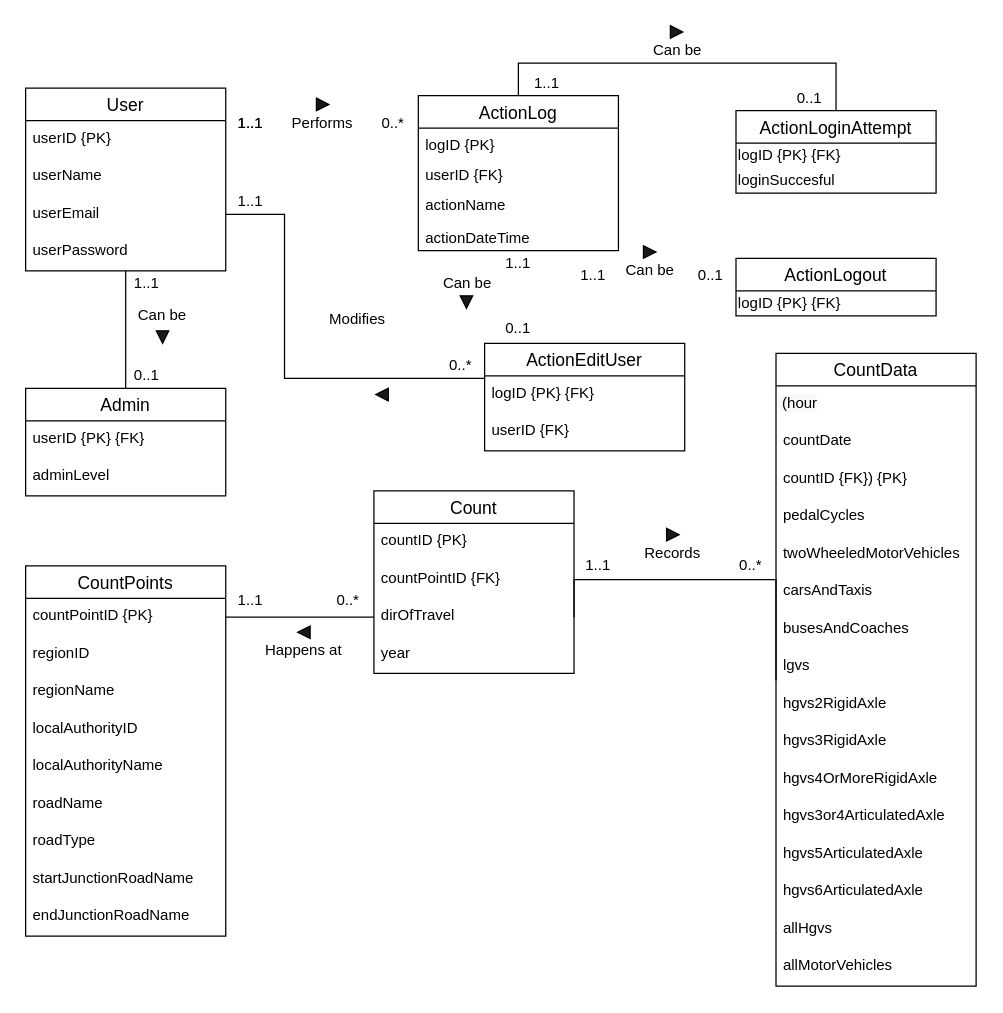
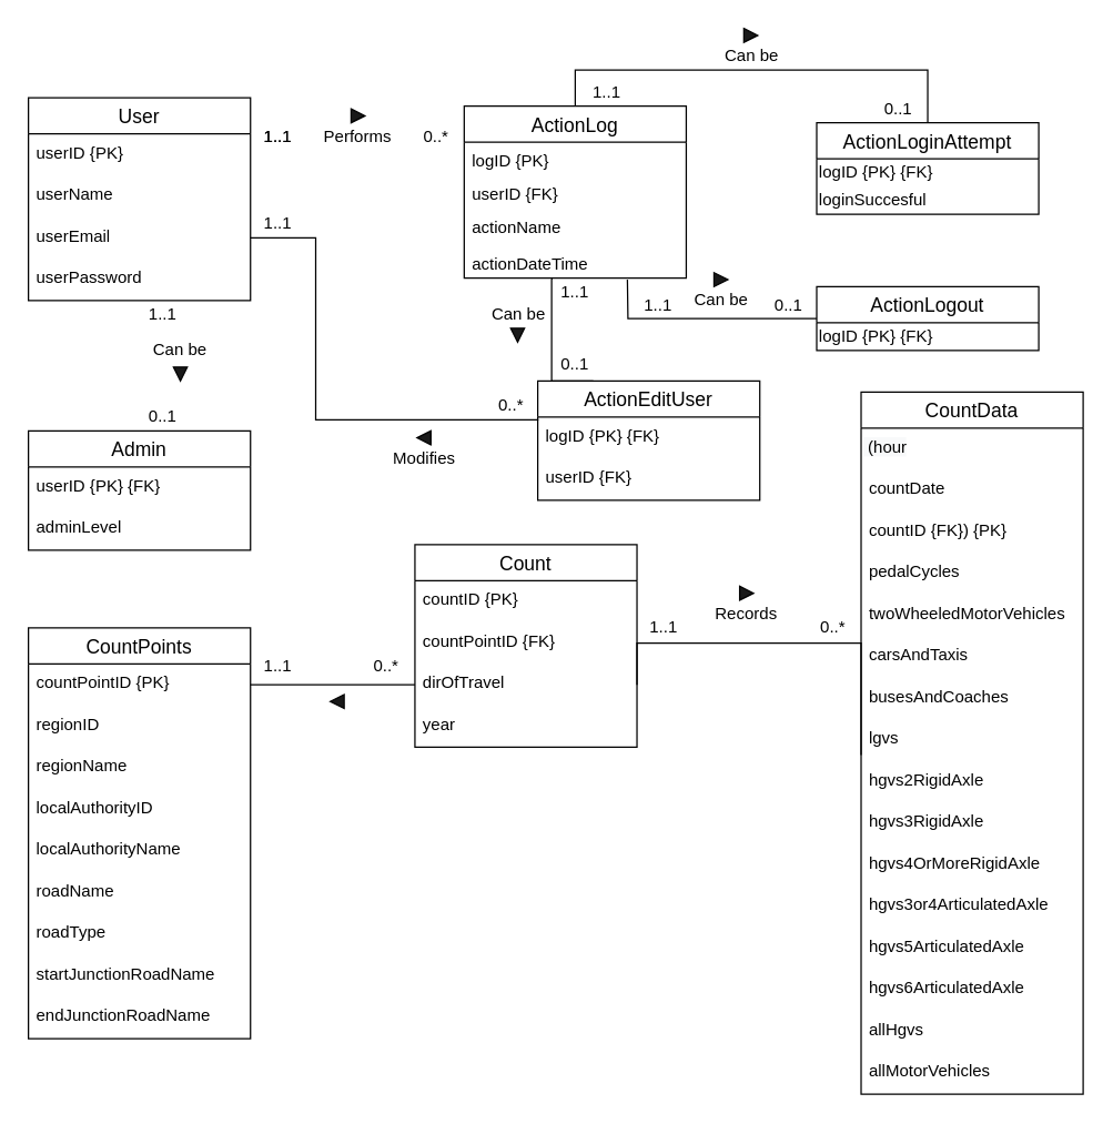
+ <mxCell id="40" value="" style="endArrow=none;html=1;entryX=0;entryY=0.5;entryDx=0;entryDy=0;exitX=0.735;exitY=1.042;exitDx=0;exitDy=0;exitPerimeter=0;rounded=0;" parent="1" source="11" target="37" edge="1"><mxGeometry width="50" height="50" relative="1" as="geometry"><mxPoint x="587" y="260" as="sourcePoint" /><mxPoint x="567" y="220" as="targetPoint" /><Array as="points"><mxPoint x="452" y="229" /></Array></mxGeometry></mxCell>
+ <mxCell id="19" style="edgeStyle=orthogonalEdgeStyle;rounded=0;orthogonalLoop=1;jettySize=auto;html=1;exitX=0.25;exitY=0;exitDx=0;exitDy=0;entryX=0.398;entryY=0.978;entryDx=0;entryDy=0;entryPerimeter=0;endArrow=none;endFill=0;" parent="1" source="20" target="11" edge="1"><mxGeometry relative="1" as="geometry"><Array as="points"><mxPoint x="397" y="274" /><mxPoint x="397" y="201" /><mxPoint x="398" y="201" /></Array></mxGeometry></mxCell>
- <mxCell id="27" value="Modifies" style="text;html=1;strokeColor=none;fillColor=none;align=center;verticalAlign=middle;whiteSpace=wrap;rounded=0;" parent="1" vertex="1"><mxGeometry x="242.5" y="245" width="85" height="20" as="geometry" /></mxCell>
+ <mxCell id="27" value="Modifies" style="text;html=1;strokeColor=none;fillColor=none;align=center;verticalAlign=middle;whiteSpace=wrap;rounded=0;" parent="1" vertex="1"><mxGeometry x="262.5" y="320" width="85" height="20" as="geometry" /></mxCell>
- <mxCell id="15" style="edgeStyle=orthogonalEdgeStyle;rounded=0;orthogonalLoop=1;jettySize=auto;html=1;exitX=0.5;exitY=0;exitDx=0;exitDy=0;endArrow=none;endFill=0;strokeWidth=1;entryX=0.5;entryY=1;entryDx=0;entryDy=0;" parent="1" source="12" target="2" edge="1"><mxGeometry relative="1" as="geometry"><mxPoint x="100" y="225" as="targetPoint" /><mxPoint x="100" y="310" as="sourcePoint" /></mxGeometry></mxCell>
- <mxCell id="89" value="Happens at" style="text;html=1;strokeColor=none;fillColor=none;align=center;verticalAlign=middle;whiteSpace=wrap;rounded=0;" parent="1" vertex="1"><mxGeometry x="200" y="510" width="85" height="20" as="geometry" /></mxCell>
